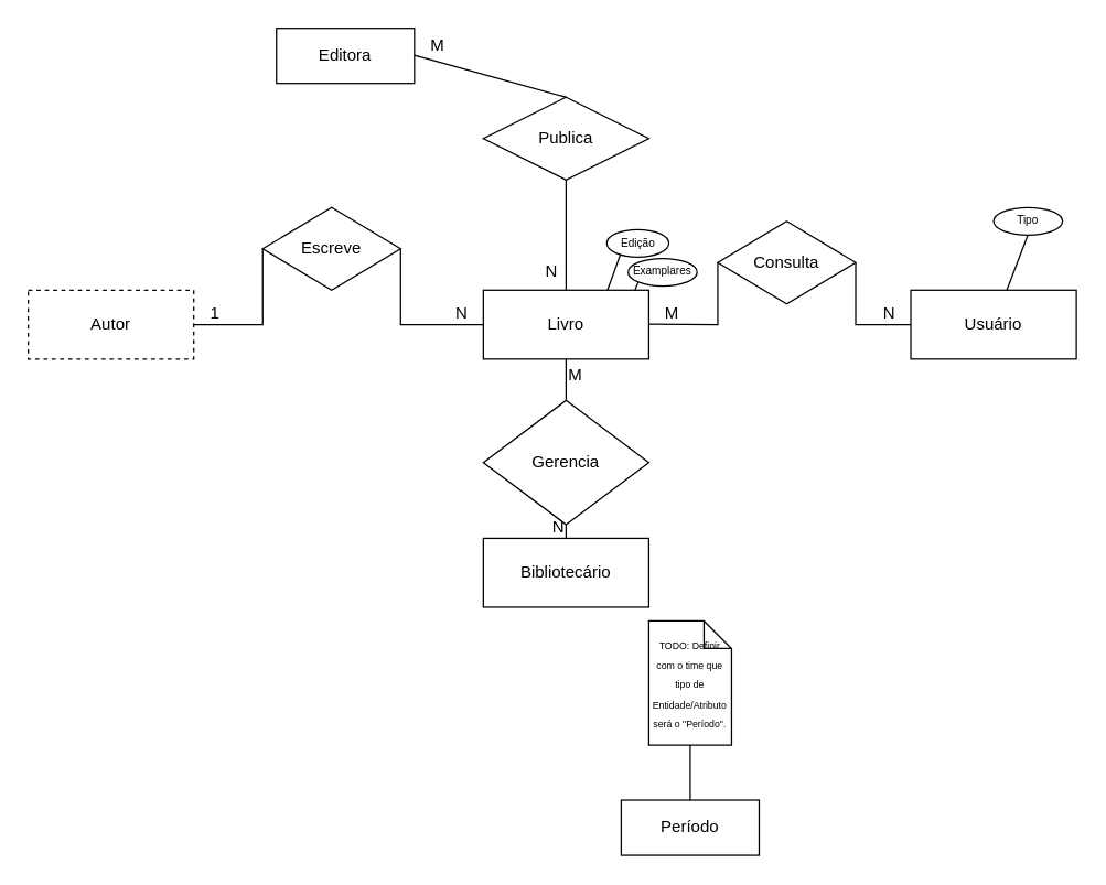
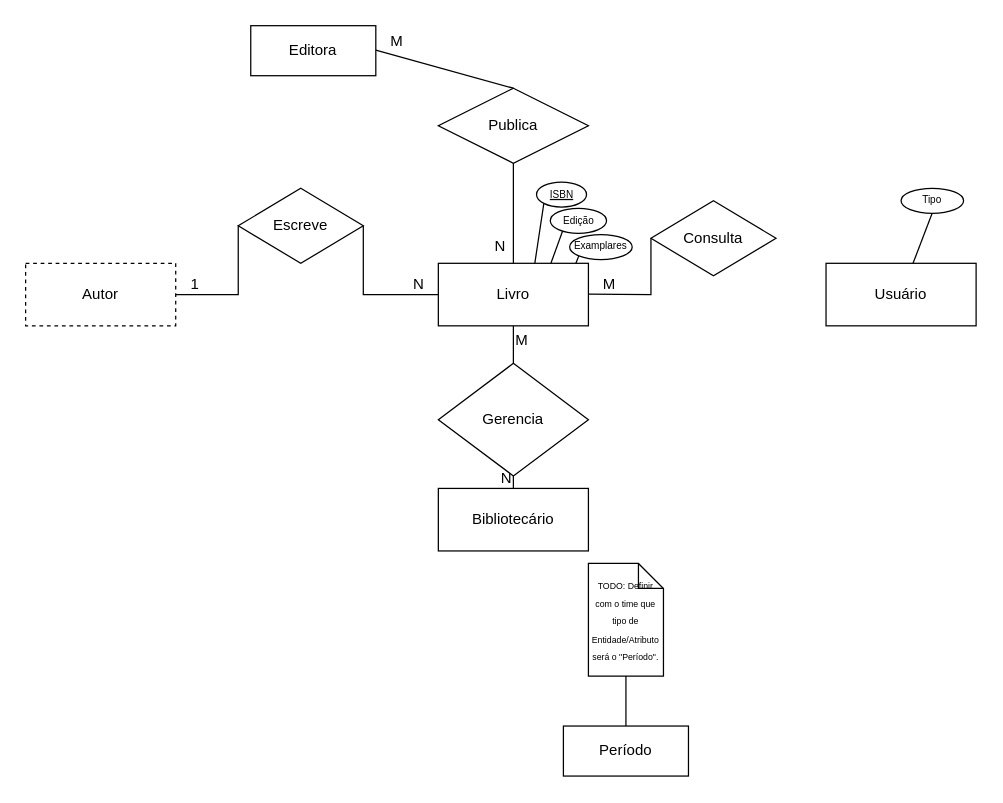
+ <mxCell id="5" value="ISBN" style="ellipse;whiteSpace=wrap;html=1;align=center;fontStyle=4;fontSize=8;" vertex="1" parent="1"><mxGeometry x="428.5" y="145" width="40" height="20" as="geometry" /></mxCell>
+ <mxCell id="11" value="" style="endArrow=none;html=1;rounded=0;entryX=0.643;entryY=-0.004;entryDx=0;entryDy=0;exitX=0;exitY=1;exitDx=0;exitDy=0;entryPerimeter=0;" edge="1" parent="1" source="5" target="2"><mxGeometry relative="1" as="geometry"><mxPoint x="310" y="160" as="sourcePoint" /><mxPoint x="470" y="160" as="targetPoint" /><Array as="points" /></mxGeometry></mxCell>
- <mxCell id="33" value="" style="endArrow=none;html=1;rounded=0;entryX=0;entryY=0.5;entryDx=0;entryDy=0;exitX=1;exitY=0.5;exitDx=0;exitDy=0;" edge="1" parent="1" source="37" target="24"><mxGeometry relative="1" as="geometry"><mxPoint x="470" y="234.66" as="sourcePoint" /><mxPoint x="630" y="234.66" as="targetPoint" /><Array as="points"><mxPoint x="620" y="235" /></Array></mxGeometry></mxCell>
- <mxCell id="34" value="N" style="resizable=0;html=1;whiteSpace=wrap;align=right;verticalAlign=bottom;" connectable="0" vertex="1" parent="33"><mxGeometry x="1" relative="1" as="geometry"><mxPoint x="-10" as="offset" /></mxGeometry></mxCell>
